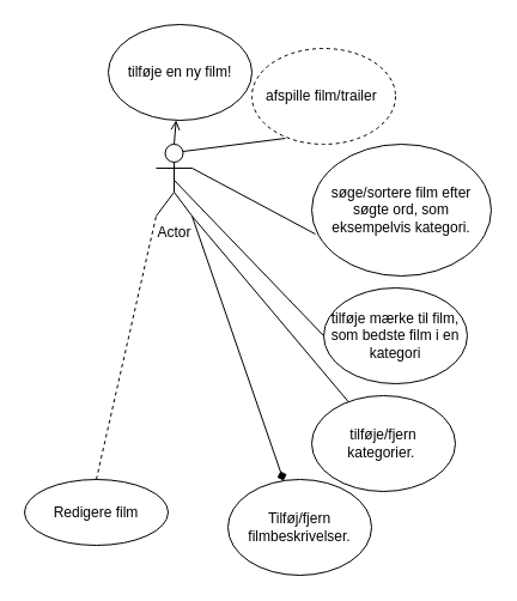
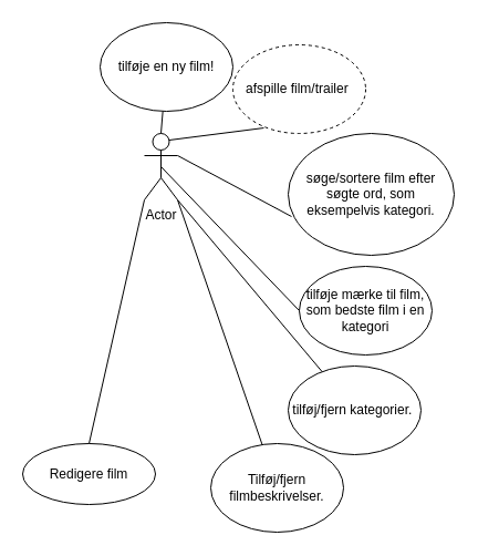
- <mxCell id="14" value="" style="endArrow=open;html=1;rounded=0;exitX=0.5;exitY=0;exitDx=0;exitDy=0;exitPerimeter=0;" parent="1" source="2" target="8" edge="1"><mxGeometry width="50" height="50" relative="1" as="geometry"><mxPoint x="320" y="360" as="sourcePoint" /><mxPoint x="370" y="310" as="targetPoint" /></mxGeometry></mxCell>
+ <mxCell id="14" value="" style="endArrow=none;html=1;rounded=0;exitX=0.5;exitY=0;exitDx=0;exitDy=0;exitPerimeter=0;" parent="1" source="2" target="8" edge="1"><mxGeometry width="50" height="50" relative="1" as="geometry"><mxPoint x="320" y="360" as="sourcePoint" /><mxPoint x="370" y="310" as="targetPoint" /></mxGeometry></mxCell>
- <mxCell id="16" value="" style="endArrow=none;html=1;rounded=0;exitX=0.5;exitY=0;exitDx=0;exitDy=0;entryX=0;entryY=1;entryDx=0;entryDy=0;entryPerimeter=0;dashed=1;" edge="1" parent="1" source="15" target="2"><mxGeometry width="50" height="50" relative="1" as="geometry"><mxPoint x="320" y="410" as="sourcePoint" /><mxPoint x="370" y="360" as="targetPoint" /></mxGeometry></mxCell>
+ <mxCell id="16" value="" style="endArrow=none;html=1;rounded=0;exitX=0.5;exitY=0;exitDx=0;exitDy=0;entryX=0;entryY=1;entryDx=0;entryDy=0;entryPerimeter=0;" edge="1" parent="1" source="15" target="2"><mxGeometry width="50" height="50" relative="1" as="geometry"><mxPoint x="320" y="410" as="sourcePoint" /><mxPoint x="370" y="360" as="targetPoint" /></mxGeometry></mxCell>
- <mxCell id="4" value="tilføje/fjern kategorier.&amp;nbsp;" style="ellipse;whiteSpace=wrap;html=1;" parent="1" vertex="1"><mxGeometry x="260" y="330" width="120" height="80" as="geometry" /></mxCell>
+ <mxCell id="4" value="tilføj/fjern kategorier.&amp;nbsp;" style="ellipse;whiteSpace=wrap;html=1;" parent="1" vertex="1"><mxGeometry x="260" y="330" width="120" height="80" as="geometry" /></mxCell>
- <mxCell id="9" value="" style="endArrow=diamond;html=1;rounded=0;exitX=1;exitY=1;exitDx=0;exitDy=0;exitPerimeter=0;" parent="1" source="2" target="3" edge="1"><mxGeometry width="50" height="50" relative="1" as="geometry"><mxPoint x="320" y="360" as="sourcePoint" /><mxPoint x="370" y="310" as="targetPoint" /></mxGeometry></mxCell>
+ <mxCell id="9" value="" style="endArrow=none;html=1;rounded=0;exitX=1;exitY=1;exitDx=0;exitDy=0;exitPerimeter=0;" parent="1" source="2" target="3" edge="1"><mxGeometry width="50" height="50" relative="1" as="geometry"><mxPoint x="320" y="360" as="sourcePoint" /><mxPoint x="370" y="310" as="targetPoint" /></mxGeometry></mxCell>
